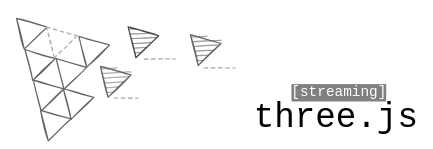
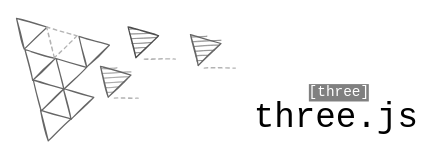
- <mxCell id="17" value="&lt;font style=&quot;font-size: 24px&quot;&gt;[streaming]&lt;/font&gt;" style="text;html=1;strokeColor=none;fillColor=none;align=center;verticalAlign=middle;whiteSpace=wrap;rounded=0;shadow=0;sketch=1;glass=0;fontFamily=Courier New;fontSize=24;fontStyle=0;labelBackgroundColor=#808080;fontColor=#FFFFFF;" vertex="1" parent="1"><mxGeometry x="470" y="140.63" width="190" height="25.75" as="geometry" /></mxCell>
+ <mxCell id="17" value="&lt;font style=&quot;font-size: 24px&quot;&gt;[three]&lt;/font&gt;" style="text;html=1;strokeColor=none;fillColor=none;align=center;verticalAlign=middle;whiteSpace=wrap;rounded=0;shadow=0;sketch=1;glass=0;fontFamily=Courier New;fontSize=24;fontStyle=0;labelBackgroundColor=#808080;fontColor=#FFFFFF;" vertex="1" parent="1"><mxGeometry x="470" y="140.63" width="190" height="25.75" as="geometry" /></mxCell>
